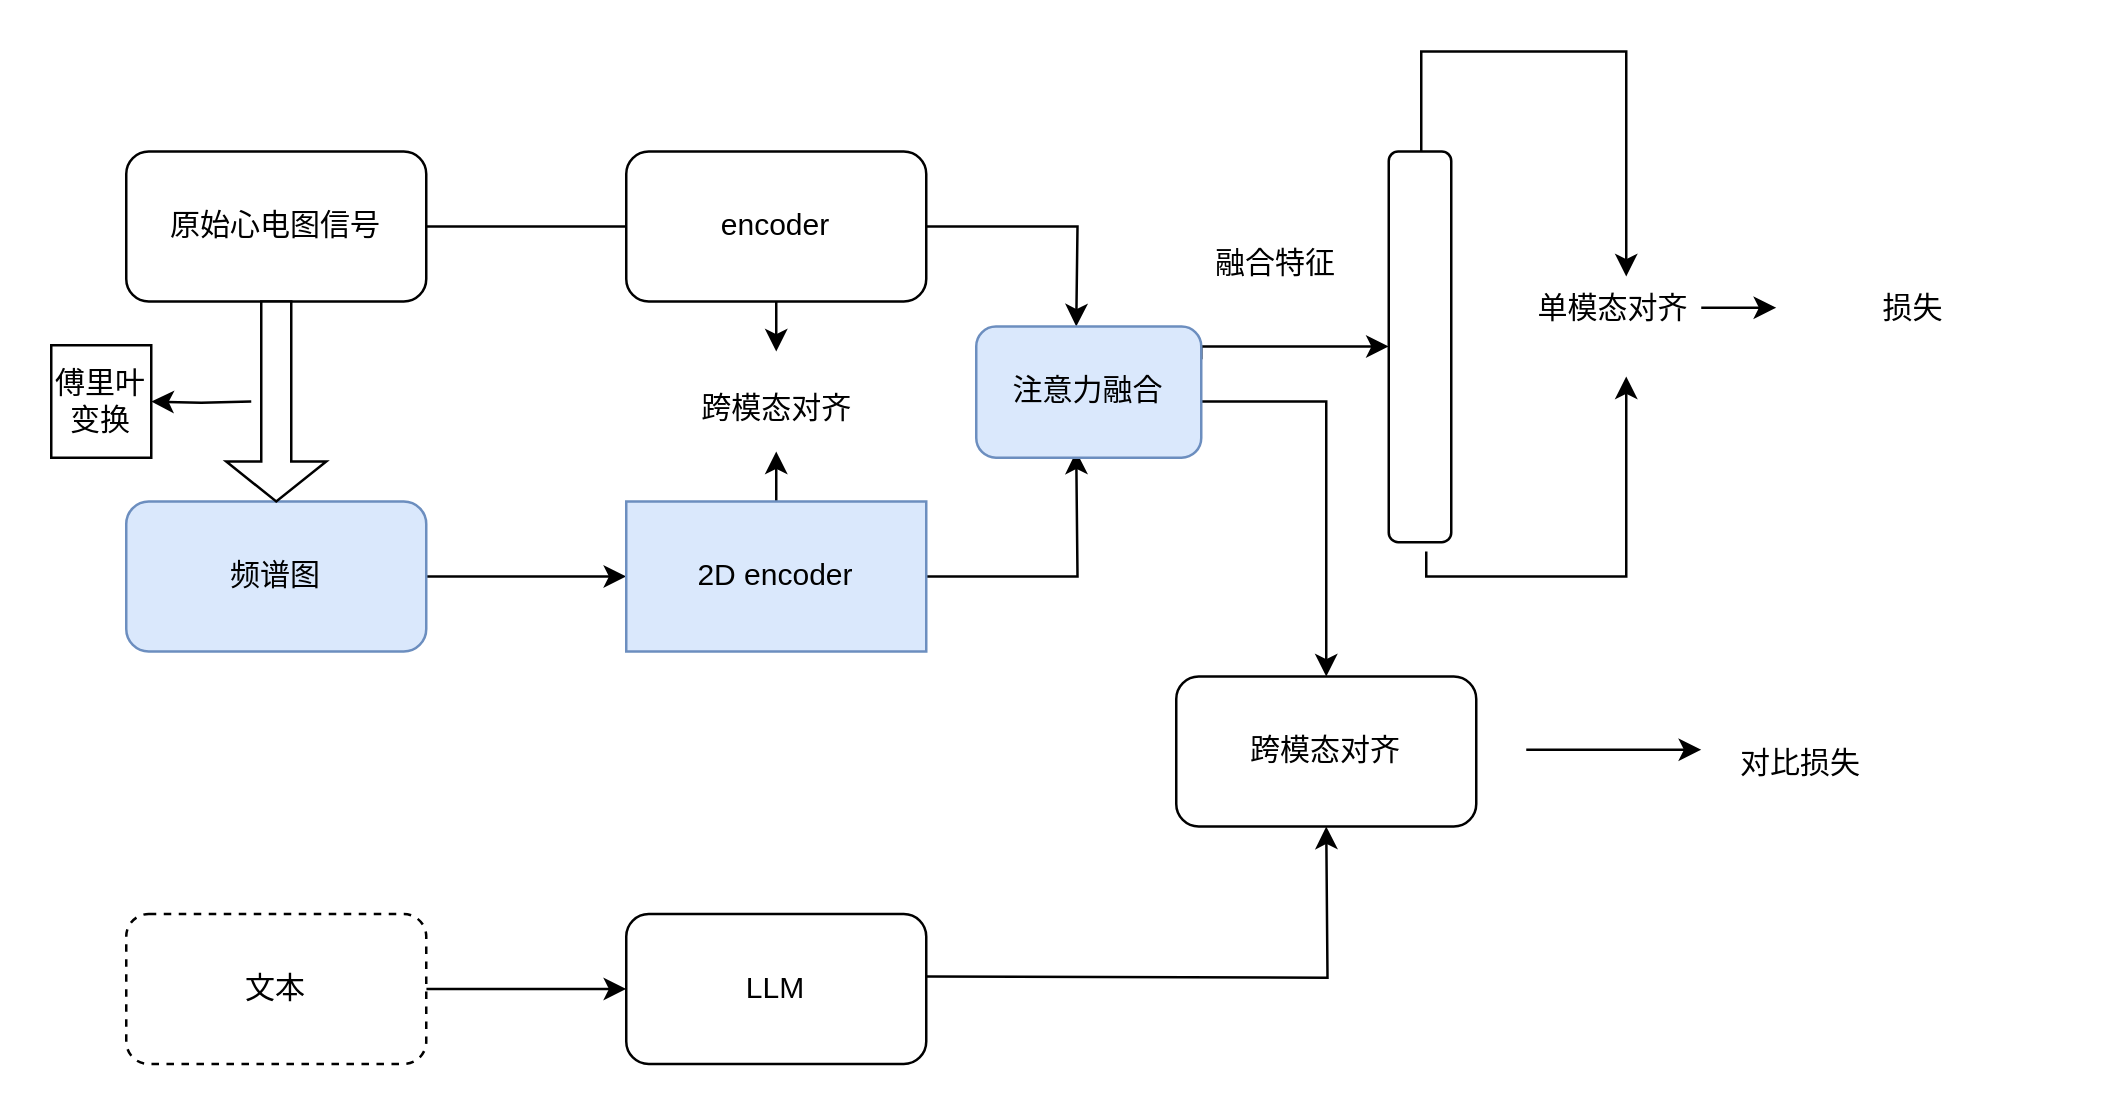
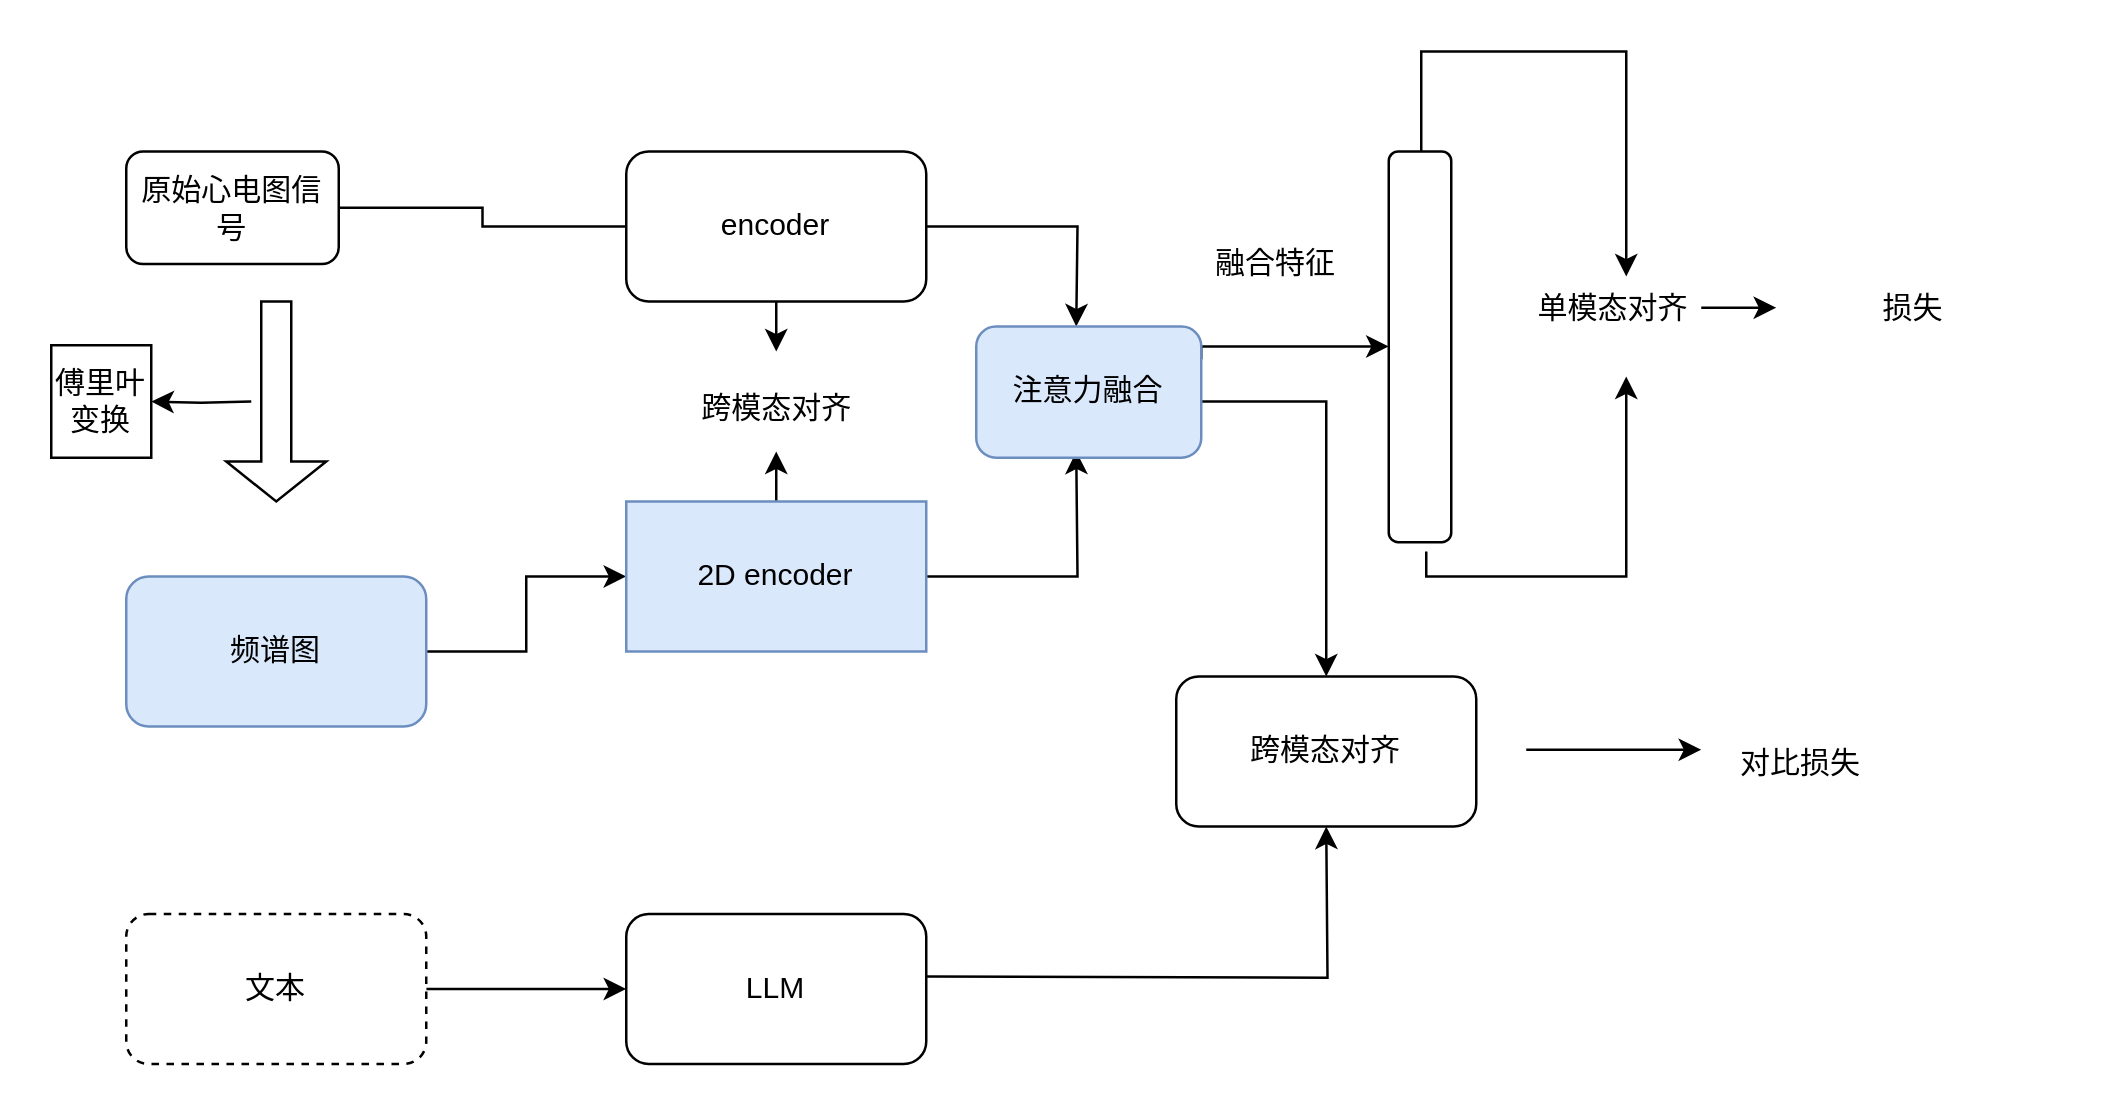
- <mxCell id="3" value="原始心电图信号" style="rounded=1;whiteSpace=wrap;html=1;labelBackgroundColor=none;" parent="1" vertex="1"><mxGeometry x="50" y="60" width="120" height="60" as="geometry" /></mxCell>
+ <mxCell id="3" value="原始心电图信号" style="rounded=1;whiteSpace=wrap;html=1;labelBackgroundColor=none;" parent="1" vertex="1"><mxGeometry x="50" y="60" width="85" height="45" as="geometry" /></mxCell>
- <mxCell id="8" value="频谱图" style="rounded=1;whiteSpace=wrap;html=1;labelBackgroundColor=none;fillColor=#dae8fc;strokeColor=#6c8ebf;" parent="1" vertex="1"><mxGeometry x="50" y="200" width="120" height="60" as="geometry" /></mxCell>
+ <mxCell id="8" value="频谱图" style="rounded=1;whiteSpace=wrap;html=1;labelBackgroundColor=none;fillColor=#dae8fc;strokeColor=#6c8ebf;" parent="1" vertex="1"><mxGeometry x="50" y="230" width="120" height="60" as="geometry" /></mxCell>
